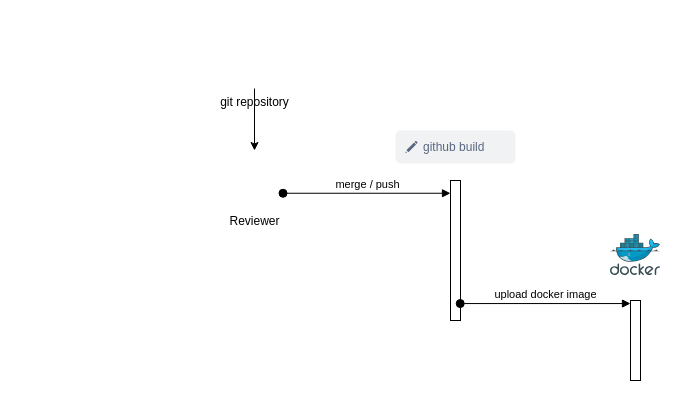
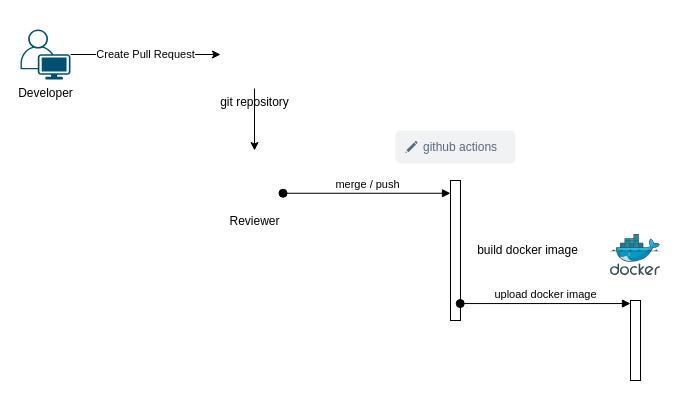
+ <mxCell id="6" value="Developer" style="points=[[0.35,0,0],[0.98,0.51,0],[1,0.71,0],[0.67,1,0],[0,0.795,0],[0,0.65,0]];verticalLabelPosition=bottom;html=1;verticalAlign=top;aspect=fixed;align=center;pointerEvents=1;shape=mxgraph.cisco19.user;fillColor=#005073;strokeColor=none;" vertex="1" parent="1"><mxGeometry x="20" y="29" width="50" height="50" as="geometry" /></mxCell>
+ <mxCell id="5" value="Create Pull Request" style="edgeStyle=orthogonalEdgeStyle;rounded=0;orthogonalLoop=1;jettySize=auto;html=1;entryX=0;entryY=0.5;entryDx=0;entryDy=0;" edge="1" parent="1" source="6" target="2"><mxGeometry relative="1" as="geometry"><mxPoint x="150" y="54" as="targetPoint" /></mxGeometry></mxCell>
- <mxCell id="9" value="github build" style="rounded=1;align=left;fillColor=#F1F2F4;strokeColor=none;html=1;fontColor=#596780;fontSize=12;spacingLeft=26;" vertex="1" parent="1"><mxGeometry x="395" y="130" width="120" height="33" as="geometry" /></mxCell>
+ <mxCell id="9" value="github actions" style="rounded=1;align=left;fillColor=#F1F2F4;strokeColor=none;html=1;fontColor=#596780;fontSize=12;spacingLeft=26;" vertex="1" parent="1"><mxGeometry x="395" y="130" width="120" height="33" as="geometry" /></mxCell>
+ <mxCell id="11" value="build docker image" style="text;html=1;strokeColor=none;fillColor=none;align=center;verticalAlign=middle;whiteSpace=wrap;rounded=0;" vertex="1" parent="1"><mxGeometry x="465" y="240" width="125" height="20" as="geometry" /></mxCell>
